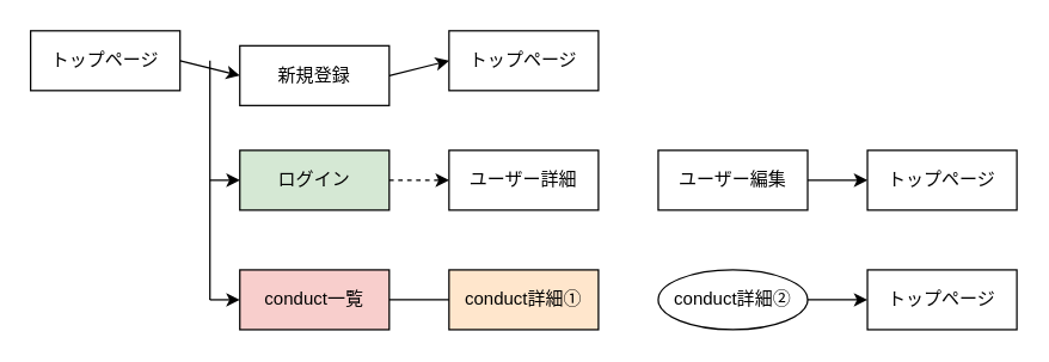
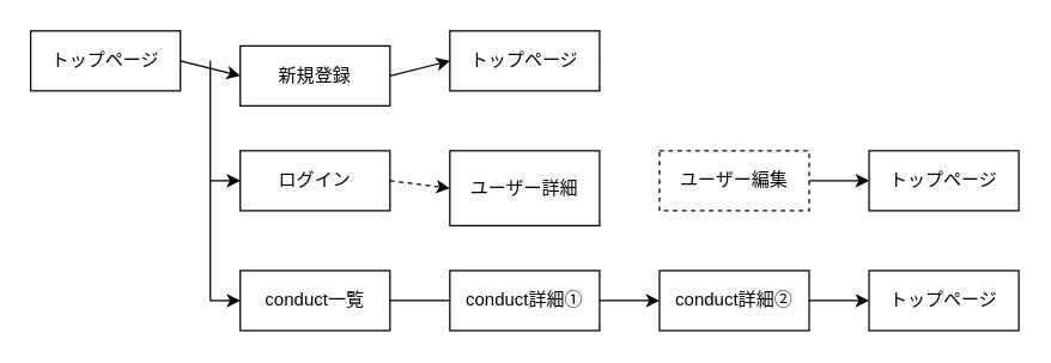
- <mxCell id="5" value="ログイン" style="whiteSpace=wrap;html=1;align=center;fillColor=#d5e8d4;" vertex="1" parent="1"><mxGeometry x="160" y="100" width="100" height="40" as="geometry" /></mxCell>
+ <mxCell id="5" value="ログイン" style="whiteSpace=wrap;html=1;align=center;" vertex="1" parent="1"><mxGeometry x="160" y="100" width="100" height="40" as="geometry" /></mxCell>
- <mxCell id="17" value="ユーザー詳細" style="whiteSpace=wrap;html=1;align=center;" vertex="1" parent="1"><mxGeometry x="300" y="100" width="100" height="40" as="geometry" /></mxCell>
+ <mxCell id="17" value="ユーザー詳細" style="whiteSpace=wrap;html=1;align=center;" vertex="1" parent="1"><mxGeometry x="300" y="100" width="100" height="50" as="geometry" /></mxCell>
- <mxCell id="16" value="ユーザー編集" style="whiteSpace=wrap;html=1;align=center;" vertex="1" parent="1"><mxGeometry x="440" y="100" width="100" height="40" as="geometry" /></mxCell>
+ <mxCell id="16" value="ユーザー編集" style="whiteSpace=wrap;html=1;align=center;dashed=1;" vertex="1" parent="1"><mxGeometry x="440" y="100" width="100" height="40" as="geometry" /></mxCell>
- <mxCell id="12" value="conduct一覧" style="whiteSpace=wrap;html=1;align=center;fillColor=#f8cecc;" vertex="1" parent="1"><mxGeometry x="160" y="180" width="100" height="40" as="geometry" /></mxCell>
+ <mxCell id="12" value="conduct一覧" style="whiteSpace=wrap;html=1;align=center;" vertex="1" parent="1"><mxGeometry x="160" y="180" width="100" height="40" as="geometry" /></mxCell>
- <mxCell id="9" value="conduct詳細①" style="whiteSpace=wrap;html=1;align=center;fillColor=#ffe6cc;" vertex="1" parent="1"><mxGeometry x="300" y="180" width="100" height="40" as="geometry" /></mxCell>
+ <mxCell id="9" value="conduct詳細①" style="whiteSpace=wrap;html=1;align=center;" vertex="1" parent="1"><mxGeometry x="300" y="180" width="100" height="40" as="geometry" /></mxCell>
+ <mxCell id="8" style="edgeStyle=none;html=1;exitX=1;exitY=0.5;exitDx=0;exitDy=0;entryX=0;entryY=0.5;entryDx=0;entryDy=0;" edge="1" parent="1" source="9" target="14"><mxGeometry relative="1" as="geometry" /></mxCell>
- <mxCell id="14" value="conduct詳細②" style="ellipse;whiteSpace=wrap;html=1;align=center;" vertex="1" parent="1"><mxGeometry x="440" y="180" width="100" height="40" as="geometry" /></mxCell>
+ <mxCell id="14" value="conduct詳細②" style="whiteSpace=wrap;html=1;align=center;" vertex="1" parent="1"><mxGeometry x="440" y="180" width="100" height="40" as="geometry" /></mxCell>
